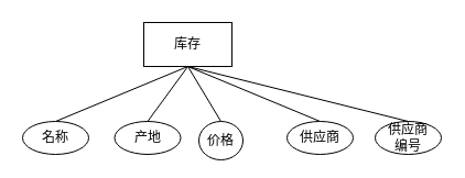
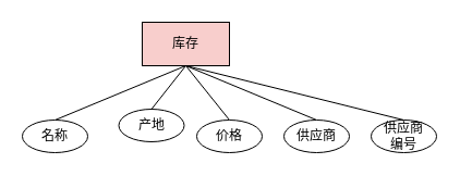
- <mxCell id="7" value="库存" style="rounded=0;whiteSpace=wrap;html=1;" vertex="1" parent="1"><mxGeometry x="130" y="20" width="80" height="40" as="geometry" /></mxCell>
+ <mxCell id="7" value="库存" style="rounded=0;whiteSpace=wrap;html=1;fillColor=#f8cecc;" vertex="1" parent="1"><mxGeometry x="130" y="20" width="80" height="40" as="geometry" /></mxCell>
- <mxCell id="9" value="产地" style="ellipse;whiteSpace=wrap;html=1;" vertex="1" parent="1"><mxGeometry x="103.5" y="110" width="60" height="30" as="geometry" /></mxCell>
+ <mxCell id="9" value="产地" style="ellipse;whiteSpace=wrap;html=1;" vertex="1" parent="1"><mxGeometry x="108.5" y="100" width="60" height="30" as="geometry" /></mxCell>
- <mxCell id="10" value="价格" style="ellipse;whiteSpace=wrap;html=1;" vertex="1" parent="1"><mxGeometry x="180" y="110" width="40" height="35" as="geometry" /></mxCell>
+ <mxCell id="10" value="价格" style="ellipse;whiteSpace=wrap;html=1;" vertex="1" parent="1"><mxGeometry x="180" y="110" width="60" height="30" as="geometry" /></mxCell>
